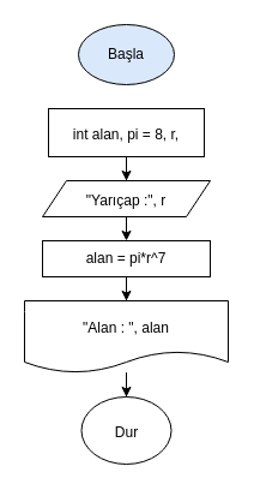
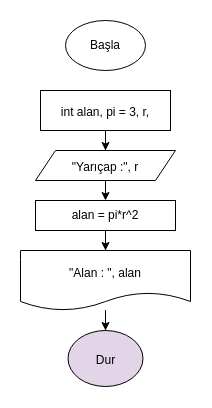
- <mxCell id="2" value="&lt;font style=&quot;font-size: 12px;&quot;&gt;Başla&lt;/font&gt;" style="ellipse;whiteSpace=wrap;html=1;fillColor=#dae8fc;" vertex="1" parent="1"><mxGeometry x="65" y="20" width="80" height="50" as="geometry" /></mxCell>
+ <mxCell id="2" value="&lt;font style=&quot;font-size: 12px;&quot;&gt;Başla&lt;/font&gt;" style="ellipse;whiteSpace=wrap;html=1;" vertex="1" parent="1"><mxGeometry x="65" y="20" width="80" height="50" as="geometry" /></mxCell>
- <mxCell id="4" value="&lt;font style=&quot;font-size: 12px;&quot;&gt;int alan, pi = 8, r,&lt;/font&gt;" style="rounded=0;whiteSpace=wrap;html=1;fontSize=18;" vertex="1" parent="1"><mxGeometry x="40" y="90" width="130" height="40" as="geometry" /></mxCell>
+ <mxCell id="4" value="&lt;font style=&quot;font-size: 12px;&quot;&gt;int alan, pi = 3, r,&lt;/font&gt;" style="rounded=0;whiteSpace=wrap;html=1;fontSize=18;" vertex="1" parent="1"><mxGeometry x="40" y="90" width="130" height="40" as="geometry" /></mxCell>
- <mxCell id="11" value="alan = pi*r^7" style="rounded=0;whiteSpace=wrap;html=1;fontSize=12;fontColor=none;" vertex="1" parent="1"><mxGeometry x="35" y="200" width="140" height="30" as="geometry" /></mxCell>
+ <mxCell id="11" value="alan = pi*r^2" style="rounded=0;whiteSpace=wrap;html=1;fontSize=12;fontColor=none;" vertex="1" parent="1"><mxGeometry x="35" y="200" width="140" height="30" as="geometry" /></mxCell>
- <mxCell id="7" value="&lt;font style=&quot;font-size: 12px;&quot;&gt;Dur&lt;/font&gt;" style="ellipse;whiteSpace=wrap;html=1;fontSize=18;" vertex="1" parent="1"><mxGeometry x="67.5" y="330" width="75" height="56" as="geometry" /></mxCell>
+ <mxCell id="7" value="&lt;font style=&quot;font-size: 12px;&quot;&gt;Dur&lt;/font&gt;" style="ellipse;whiteSpace=wrap;html=1;fontSize=18;fillColor=#e1d5e7;" vertex="1" parent="1"><mxGeometry x="67.5" y="330" width="75" height="56" as="geometry" /></mxCell>
